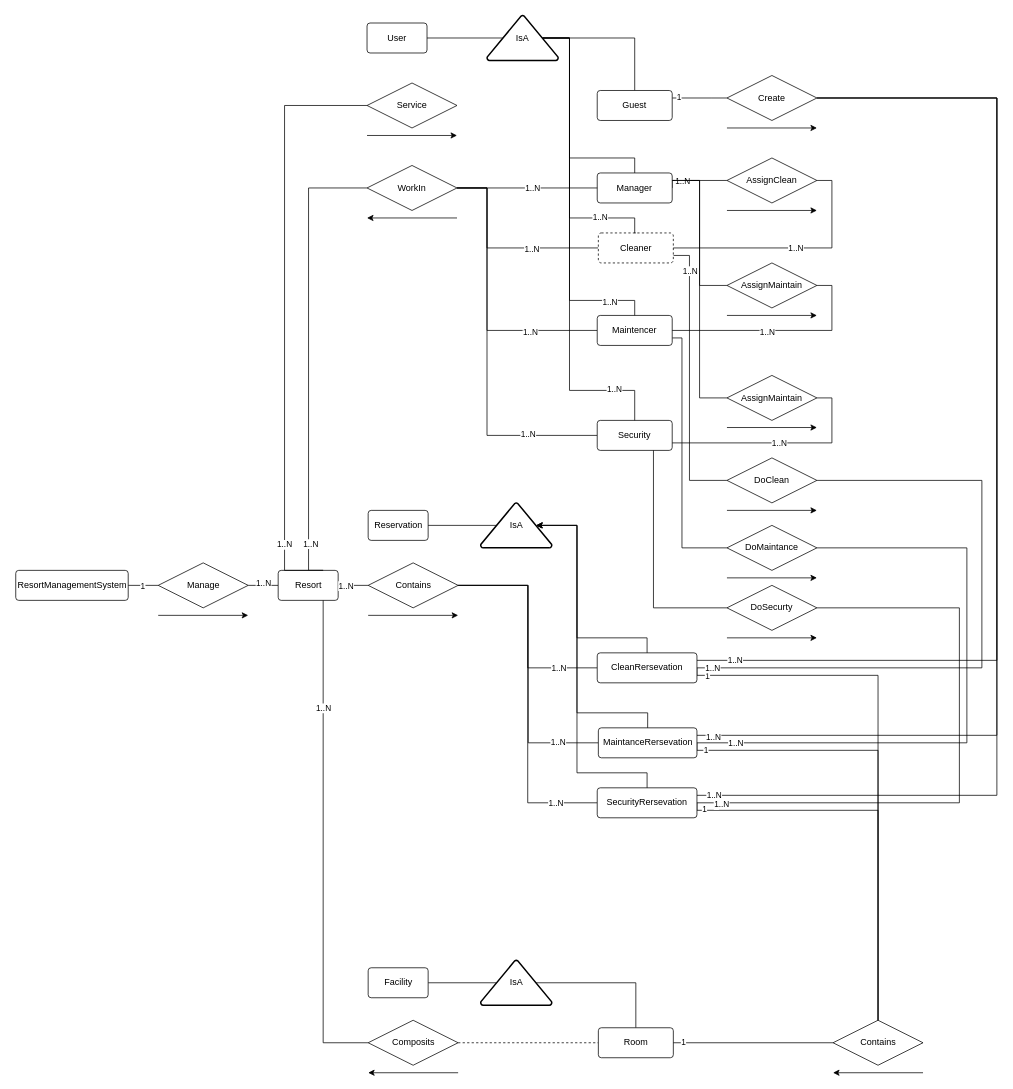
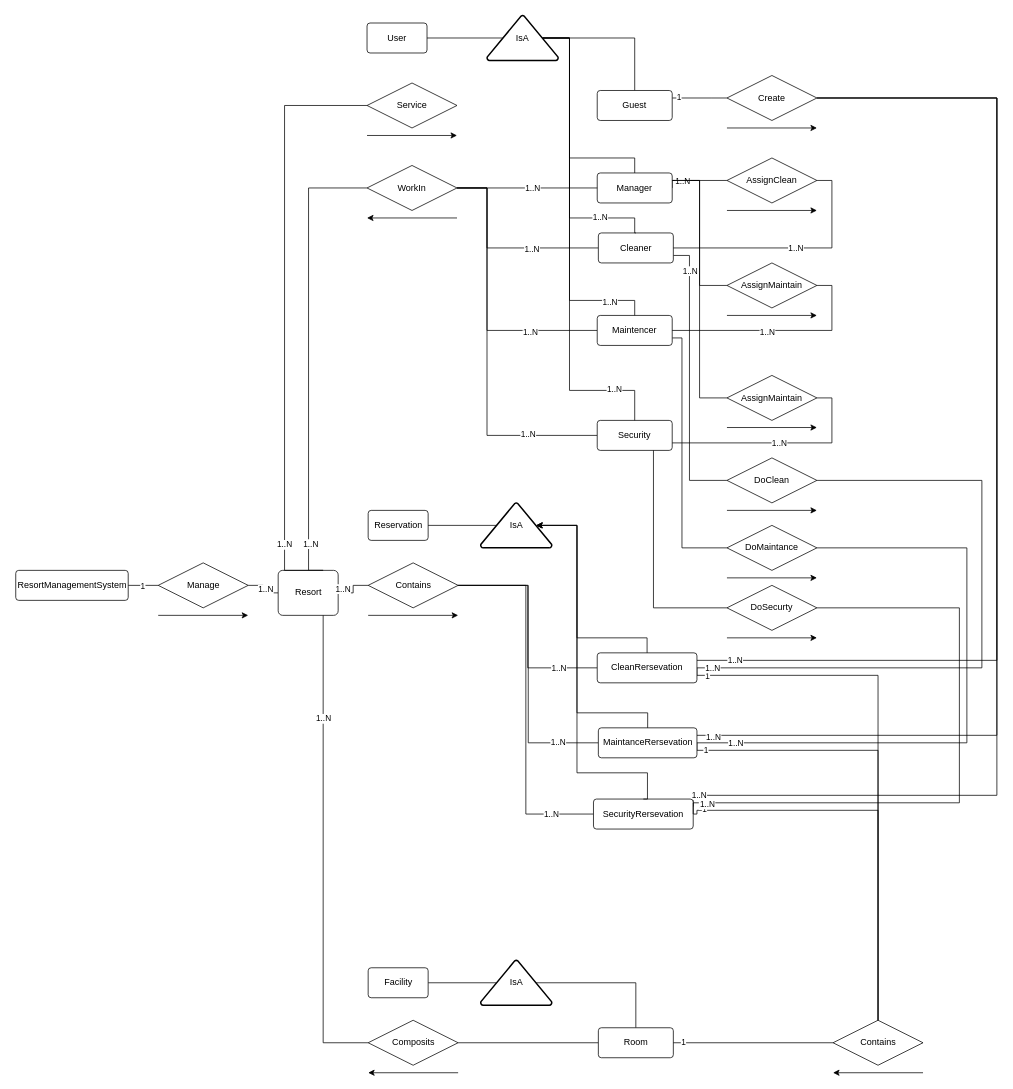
- <mxCell id="66" value="Cleaner" style="rounded=1;arcSize=10;whiteSpace=wrap;html=1;align=center;dashed=1;" vertex="1" parent="1"><mxGeometry x="797.5" y="310" width="100" height="40" as="geometry" /></mxCell>
+ <mxCell id="66" value="Cleaner" style="rounded=1;arcSize=10;whiteSpace=wrap;html=1;align=center;" vertex="1" parent="1"><mxGeometry x="797.5" y="310" width="100" height="40" as="geometry" /></mxCell>
- <mxCell id="10" value="Resort" style="rounded=1;arcSize=10;whiteSpace=wrap;html=1;align=center;" vertex="1" parent="1"><mxGeometry x="370.5" y="760" width="80" height="40" as="geometry" /></mxCell>
+ <mxCell id="10" value="Resort" style="rounded=1;arcSize=10;whiteSpace=wrap;html=1;align=center;" vertex="1" parent="1"><mxGeometry x="370.5" y="760" width="80" height="60" as="geometry" /></mxCell>
- <mxCell id="92" value="SecurityRersevation" style="rounded=1;arcSize=10;whiteSpace=wrap;html=1;align=center;" vertex="1" parent="1"><mxGeometry x="796" y="1050" width="133" height="40" as="geometry" /></mxCell>
+ <mxCell id="92" value="SecurityRersevation" style="rounded=1;arcSize=10;whiteSpace=wrap;html=1;align=center;" vertex="1" parent="1"><mxGeometry x="791" y="1065" width="133" height="40" as="geometry" /></mxCell>
- <mxCell id="20" style="edgeStyle=orthogonalEdgeStyle;rounded=0;orthogonalLoop=1;jettySize=auto;html=1;exitX=1;exitY=0.5;exitDx=0;exitDy=0;entryX=0;entryY=0.5;entryDx=0;entryDy=0;endArrow=none;endFill=0;dashed=1;" edge="1" parent="1" source="21" target="32"><mxGeometry relative="1" as="geometry" /></mxCell>
+ <mxCell id="20" style="edgeStyle=orthogonalEdgeStyle;rounded=0;orthogonalLoop=1;jettySize=auto;html=1;exitX=1;exitY=0.5;exitDx=0;exitDy=0;entryX=0;entryY=0.5;entryDx=0;entryDy=0;endArrow=none;endFill=0;" edge="1" parent="1" source="21" target="32"><mxGeometry relative="1" as="geometry" /></mxCell>
